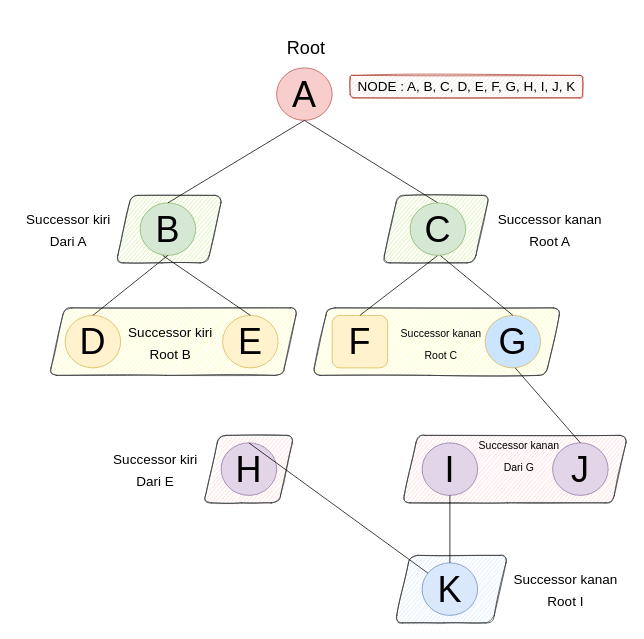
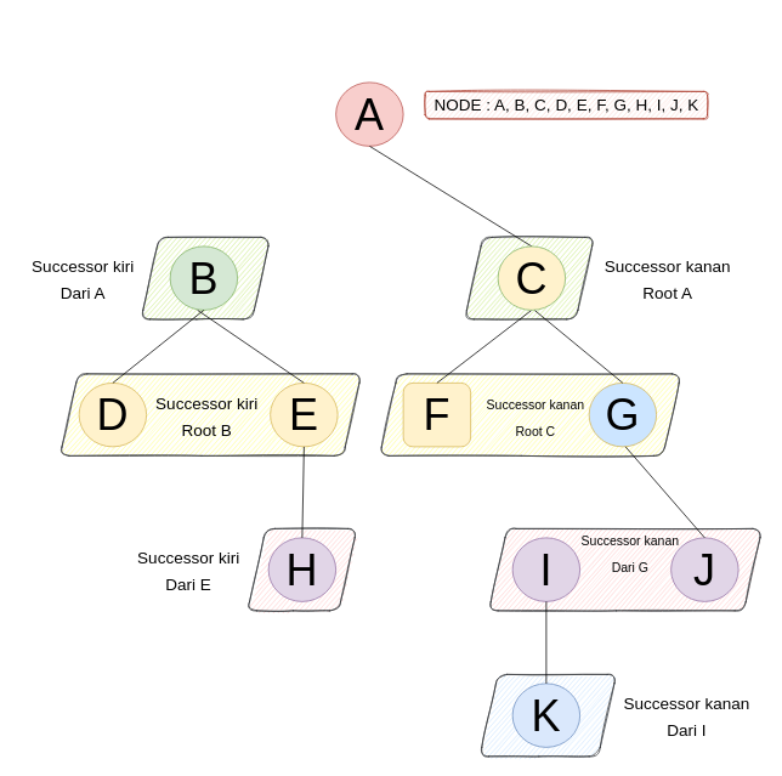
- <mxCell id="30" value="&lt;font style=&quot;font-size: 24px;&quot;&gt;Root&lt;/font&gt;" style="text;html=1;align=center;verticalAlign=middle;resizable=0;points=[];autosize=1;strokeColor=none;fillColor=none;fontSize=48;" parent="1" vertex="1"><mxGeometry x="372" y="20" width="70" height="70" as="geometry" /></mxCell>
- <mxCell id="20" value="" style="endArrow=none;html=1;rounded=0;exitX=0.5;exitY=0;exitDx=0;exitDy=0;entryX=0.5;entryY=1;entryDx=0;entryDy=0;" parent="1" source="19" target="10" edge="1"><mxGeometry width="50" height="50" relative="1" as="geometry"><mxPoint x="416" y="440" as="sourcePoint" /><mxPoint x="366" y="120" as="targetPoint" /></mxGeometry></mxCell>
- <mxCell id="29" value="&lt;font style=&quot;font-size: 48px;&quot;&gt;C&lt;/font&gt;" style="ellipse;whiteSpace=wrap;html=1;fillColor=#d5e8d4;strokeColor=#82b366;" parent="1" vertex="1"><mxGeometry x="546" y="270" width="74" height="70" as="geometry" /></mxCell>
+ <mxCell id="29" value="&lt;font style=&quot;font-size: 48px;&quot;&gt;C&lt;/font&gt;" style="ellipse;whiteSpace=wrap;html=1;fillColor=#fff2cc;strokeColor=#82b366;" parent="1" vertex="1"><mxGeometry x="546" y="270" width="74" height="70" as="geometry" /></mxCell>
- <mxCell id="24" value="" style="endArrow=none;html=1;rounded=0;exitX=0.5;exitY=0;exitDx=0;exitDy=0;" parent="1" source="14" target="13" edge="1"><mxGeometry width="50" height="50" relative="1" as="geometry"><mxPoint x="536" y="570" as="sourcePoint" /><mxPoint x="426" y="520" as="targetPoint" /></mxGeometry></mxCell>
+ <mxCell id="24" value="" style="endArrow=none;html=1;rounded=0;exitX=0.5;exitY=0;exitDx=0;exitDy=0;entryX=0.5;entryY=1;entryDx=0;entryDy=0;" parent="1" source="14" target="17" edge="1"><mxGeometry width="50" height="50" relative="1" as="geometry"><mxPoint x="536" y="570" as="sourcePoint" /><mxPoint x="426" y="520" as="targetPoint" /></mxGeometry></mxCell>
- <mxCell id="37" value="&lt;font&gt;&lt;font style=&quot;font-size: 18px;&quot;&gt;Successor kanan&lt;br&gt;Root I&lt;/font&gt;&lt;br&gt;&lt;/font&gt;" style="text;html=1;align=center;verticalAlign=middle;resizable=0;points=[];autosize=1;strokeColor=none;fillColor=none;fontSize=24;rounded=1;shadow=0;sketch=1;arcSize=0;" parent="1" vertex="1"><mxGeometry x="673" y="750" width="160" height="70" as="geometry" /></mxCell>
+ <mxCell id="37" value="&lt;font&gt;&lt;font style=&quot;font-size: 18px;&quot;&gt;Successor kanan&lt;br&gt;Dari I&lt;/font&gt;&lt;br&gt;&lt;/font&gt;" style="text;html=1;align=center;verticalAlign=middle;resizable=0;points=[];autosize=1;strokeColor=none;fillColor=none;fontSize=24;rounded=1;shadow=0;sketch=1;arcSize=0;" parent="1" vertex="1"><mxGeometry x="673" y="750" width="160" height="70" as="geometry" /></mxCell>
